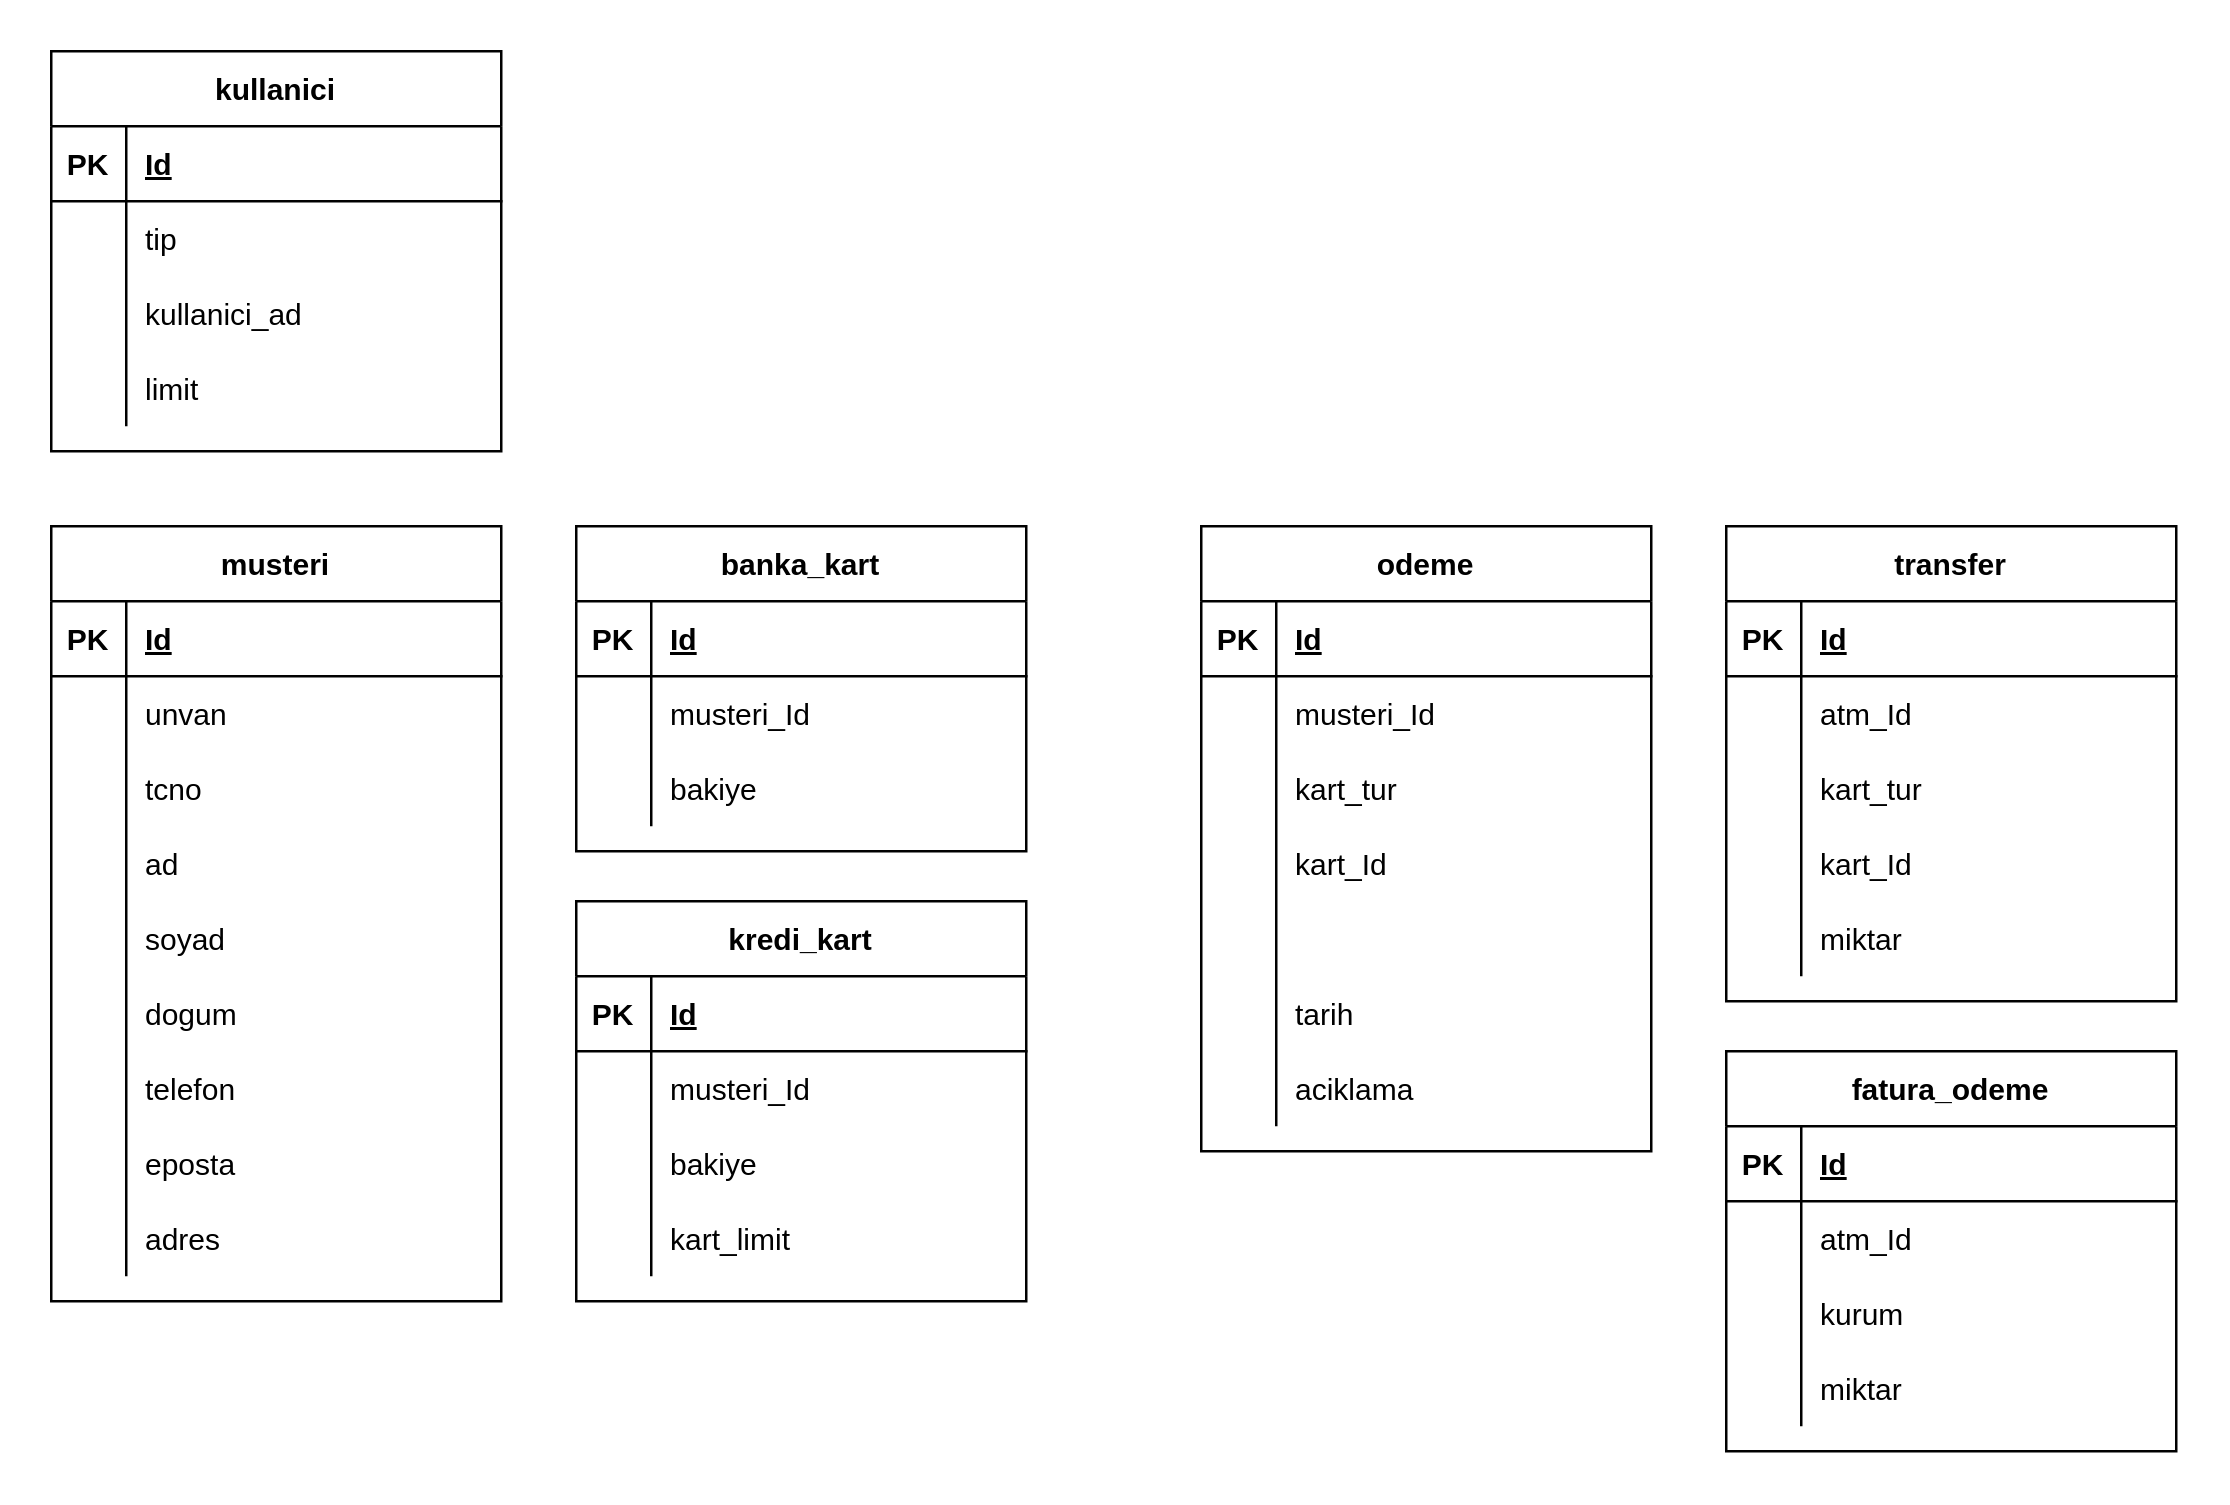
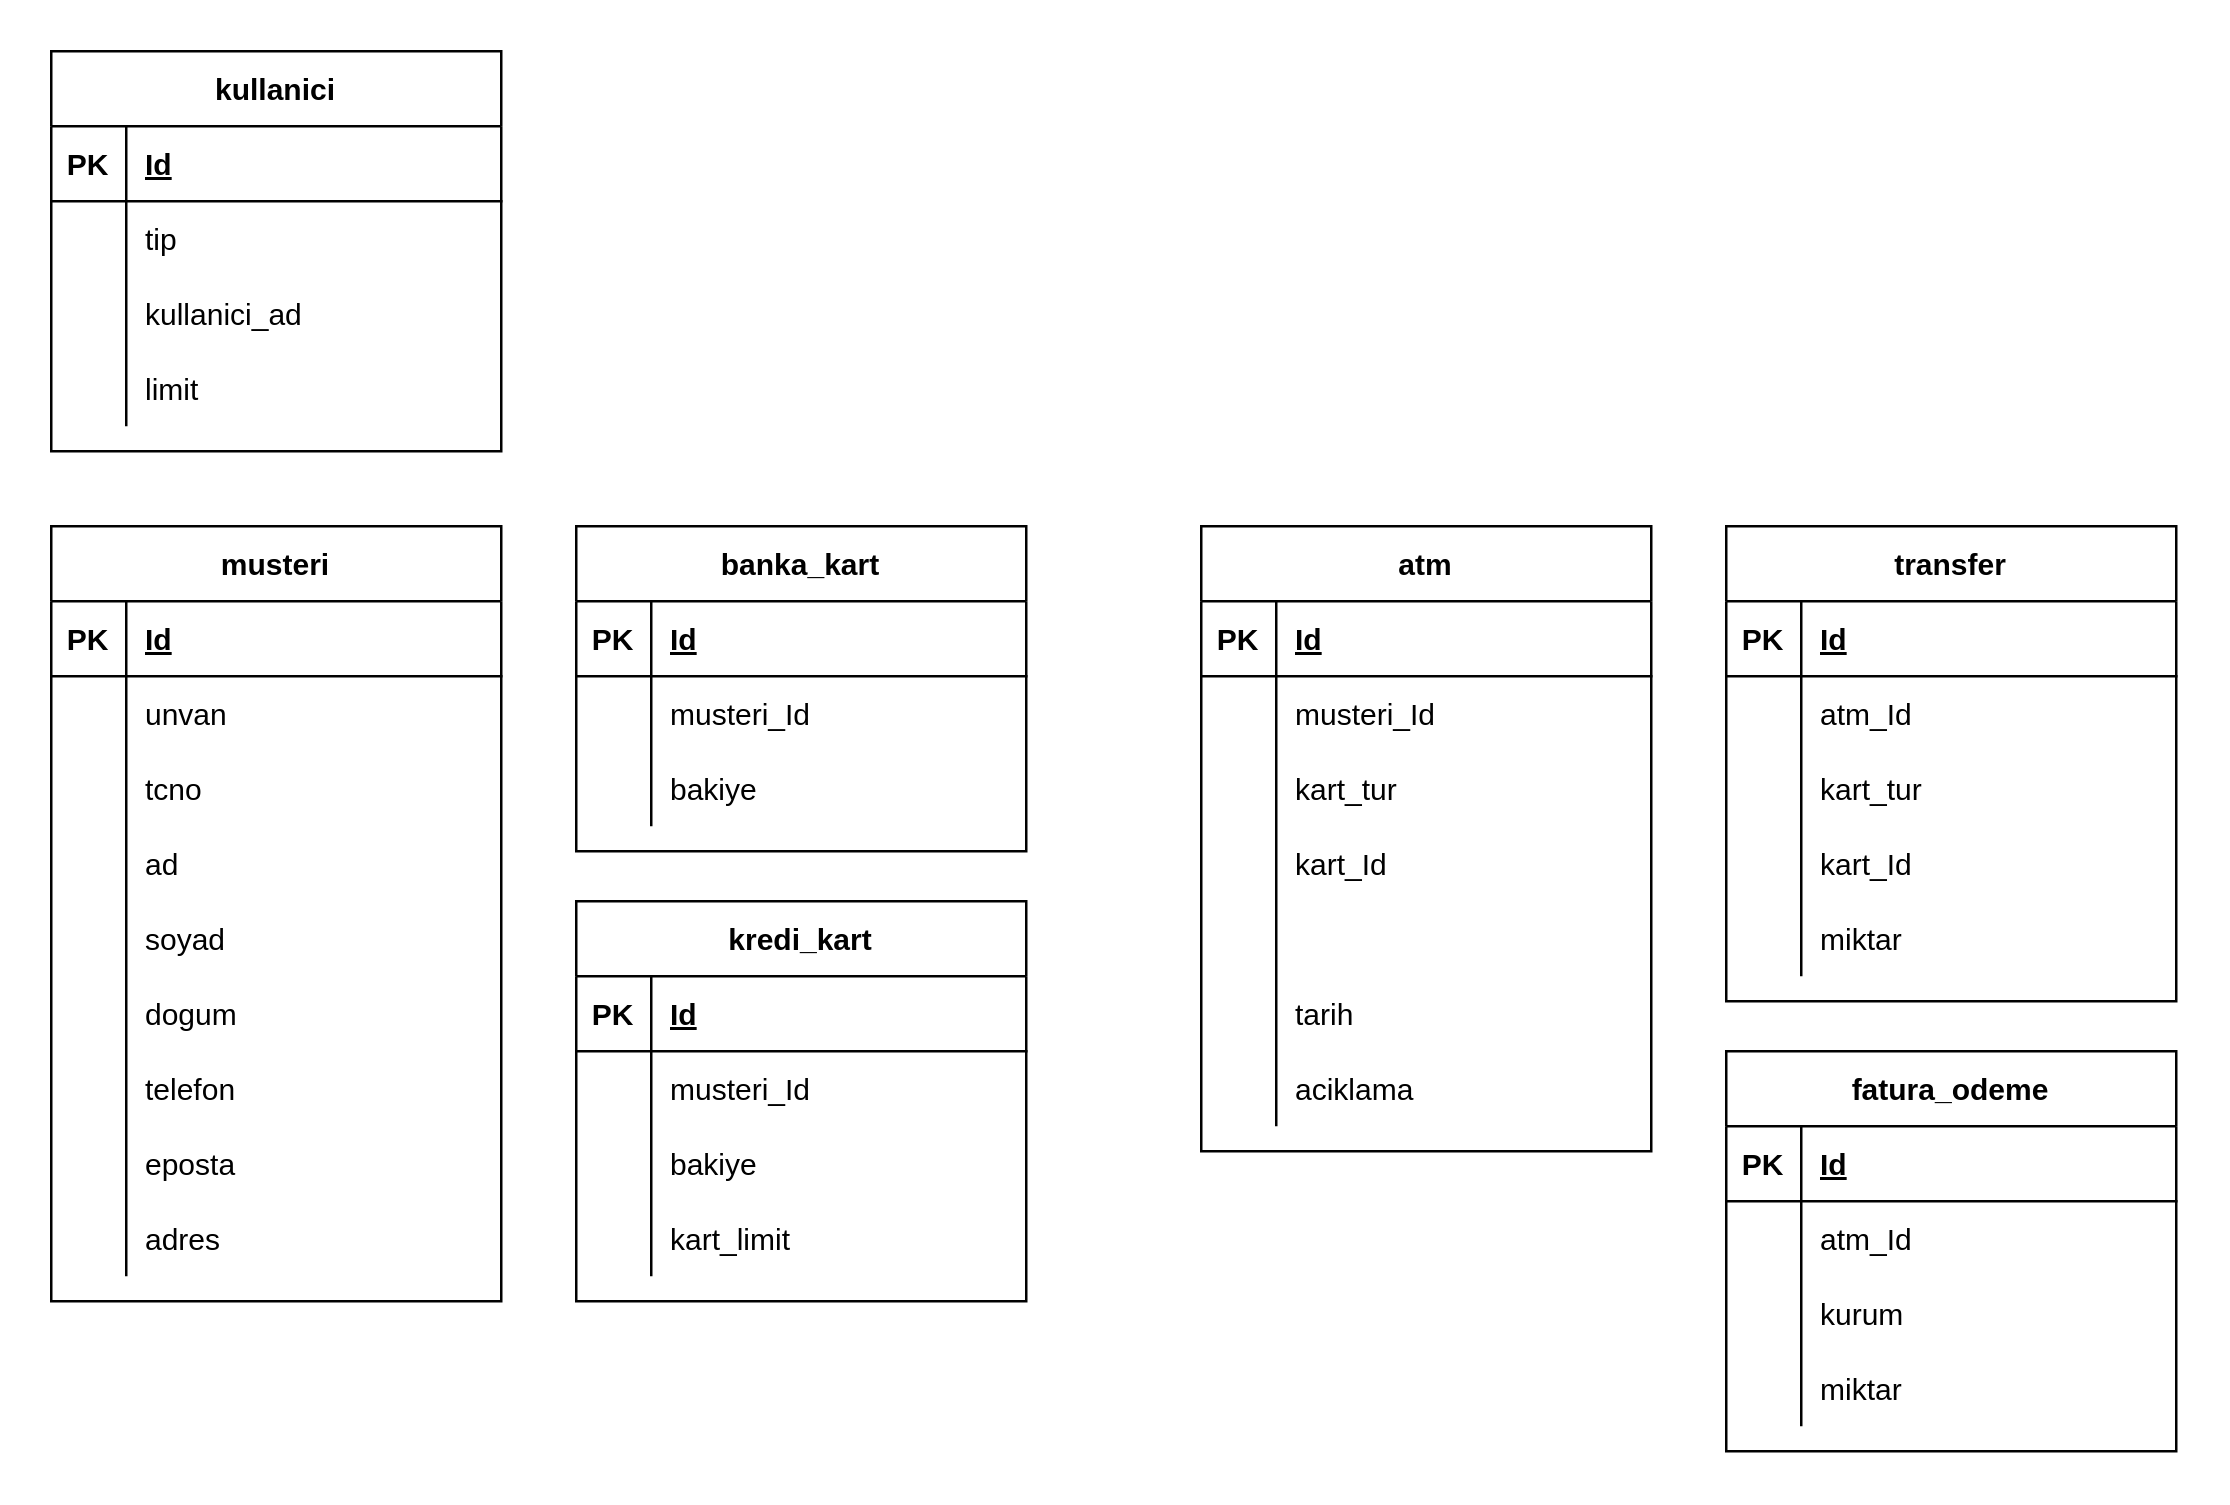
- <mxCell id="66" value="odeme" style="shape=table;startSize=30;container=1;collapsible=1;childLayout=tableLayout;fixedRows=1;rowLines=0;fontStyle=1;align=center;resizeLast=1;" parent="1" vertex="1"><mxGeometry x="480" y="210" width="180" height="250" as="geometry"><mxRectangle x="530" y="400" width="100" height="30" as="alternateBounds" /></mxGeometry></mxCell>
+ <mxCell id="66" value="atm" style="shape=table;startSize=30;container=1;collapsible=1;childLayout=tableLayout;fixedRows=1;rowLines=0;fontStyle=1;align=center;resizeLast=1;" parent="1" vertex="1"><mxGeometry x="480" y="210" width="180" height="250" as="geometry"><mxRectangle x="530" y="400" width="100" height="30" as="alternateBounds" /></mxGeometry></mxCell>
